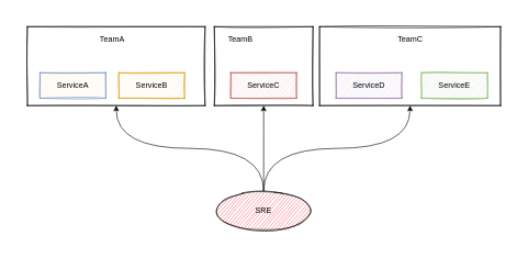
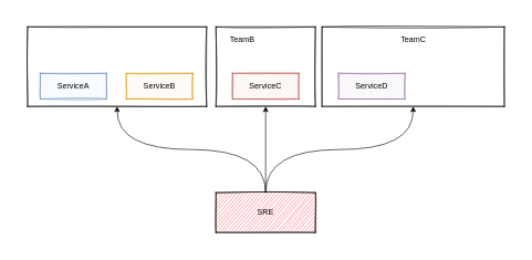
- <mxCell id="13" value="TeamA" style="text;html=1;strokeColor=none;fillColor=none;align=center;verticalAlign=middle;whiteSpace=wrap;shadow=0;glass=0;sketch=1;" parent="1" vertex="1"><mxGeometry x="150" y="50" width="40" height="20" as="geometry" /></mxCell>
- <mxCell id="12" value="ServiceA" style="whiteSpace=wrap;html=1;fillColor=#ffe6cc;strokeColor=#6c8ebf;sketch=1;" parent="1" vertex="1"><mxGeometry x="60" y="110" width="100" height="38.75" as="geometry" /></mxCell>
+ <mxCell id="12" value="ServiceA" style="whiteSpace=wrap;html=1;fillColor=#dae8fc;strokeColor=#6c8ebf;sketch=1;" parent="1" vertex="1"><mxGeometry x="60" y="110" width="100" height="38.75" as="geometry" /></mxCell>
- <mxCell id="11" value="ServiceB" style="whiteSpace=wrap;html=1;fillColor=#ffe6cc;strokeColor=#d79b00;sketch=1;" parent="1" vertex="1"><mxGeometry x="180" y="110" width="100" height="38.75" as="geometry" /></mxCell>
+ <mxCell id="11" value="ServiceB" style="whiteSpace=wrap;html=1;fillColor=#ffe6cc;strokeColor=#d79b00;sketch=1;" parent="1" vertex="1"><mxGeometry x="190" y="110" width="100" height="38.75" as="geometry" /></mxCell>
- <mxCell id="9" value="ServiceE" style="whiteSpace=wrap;html=1;fillColor=#d5e8d4;strokeColor=#82b366;sketch=1;" parent="1" vertex="1"><mxGeometry x="640" y="110" width="100" height="38.75" as="geometry" /></mxCell>
- <mxCell id="7" value="SRE" style="ellipse;whiteSpace=wrap;html=1;fillColor=#F45B69;sketch=1;" parent="1" vertex="1"><mxGeometry x="325" y="290" width="150" height="60" as="geometry" /></mxCell>
+ <mxCell id="7" value="SRE" style="whiteSpace=wrap;html=1;fillColor=#F45B69;sketch=1;" parent="1" vertex="1"><mxGeometry x="325" y="290" width="150" height="60" as="geometry" /></mxCell>
